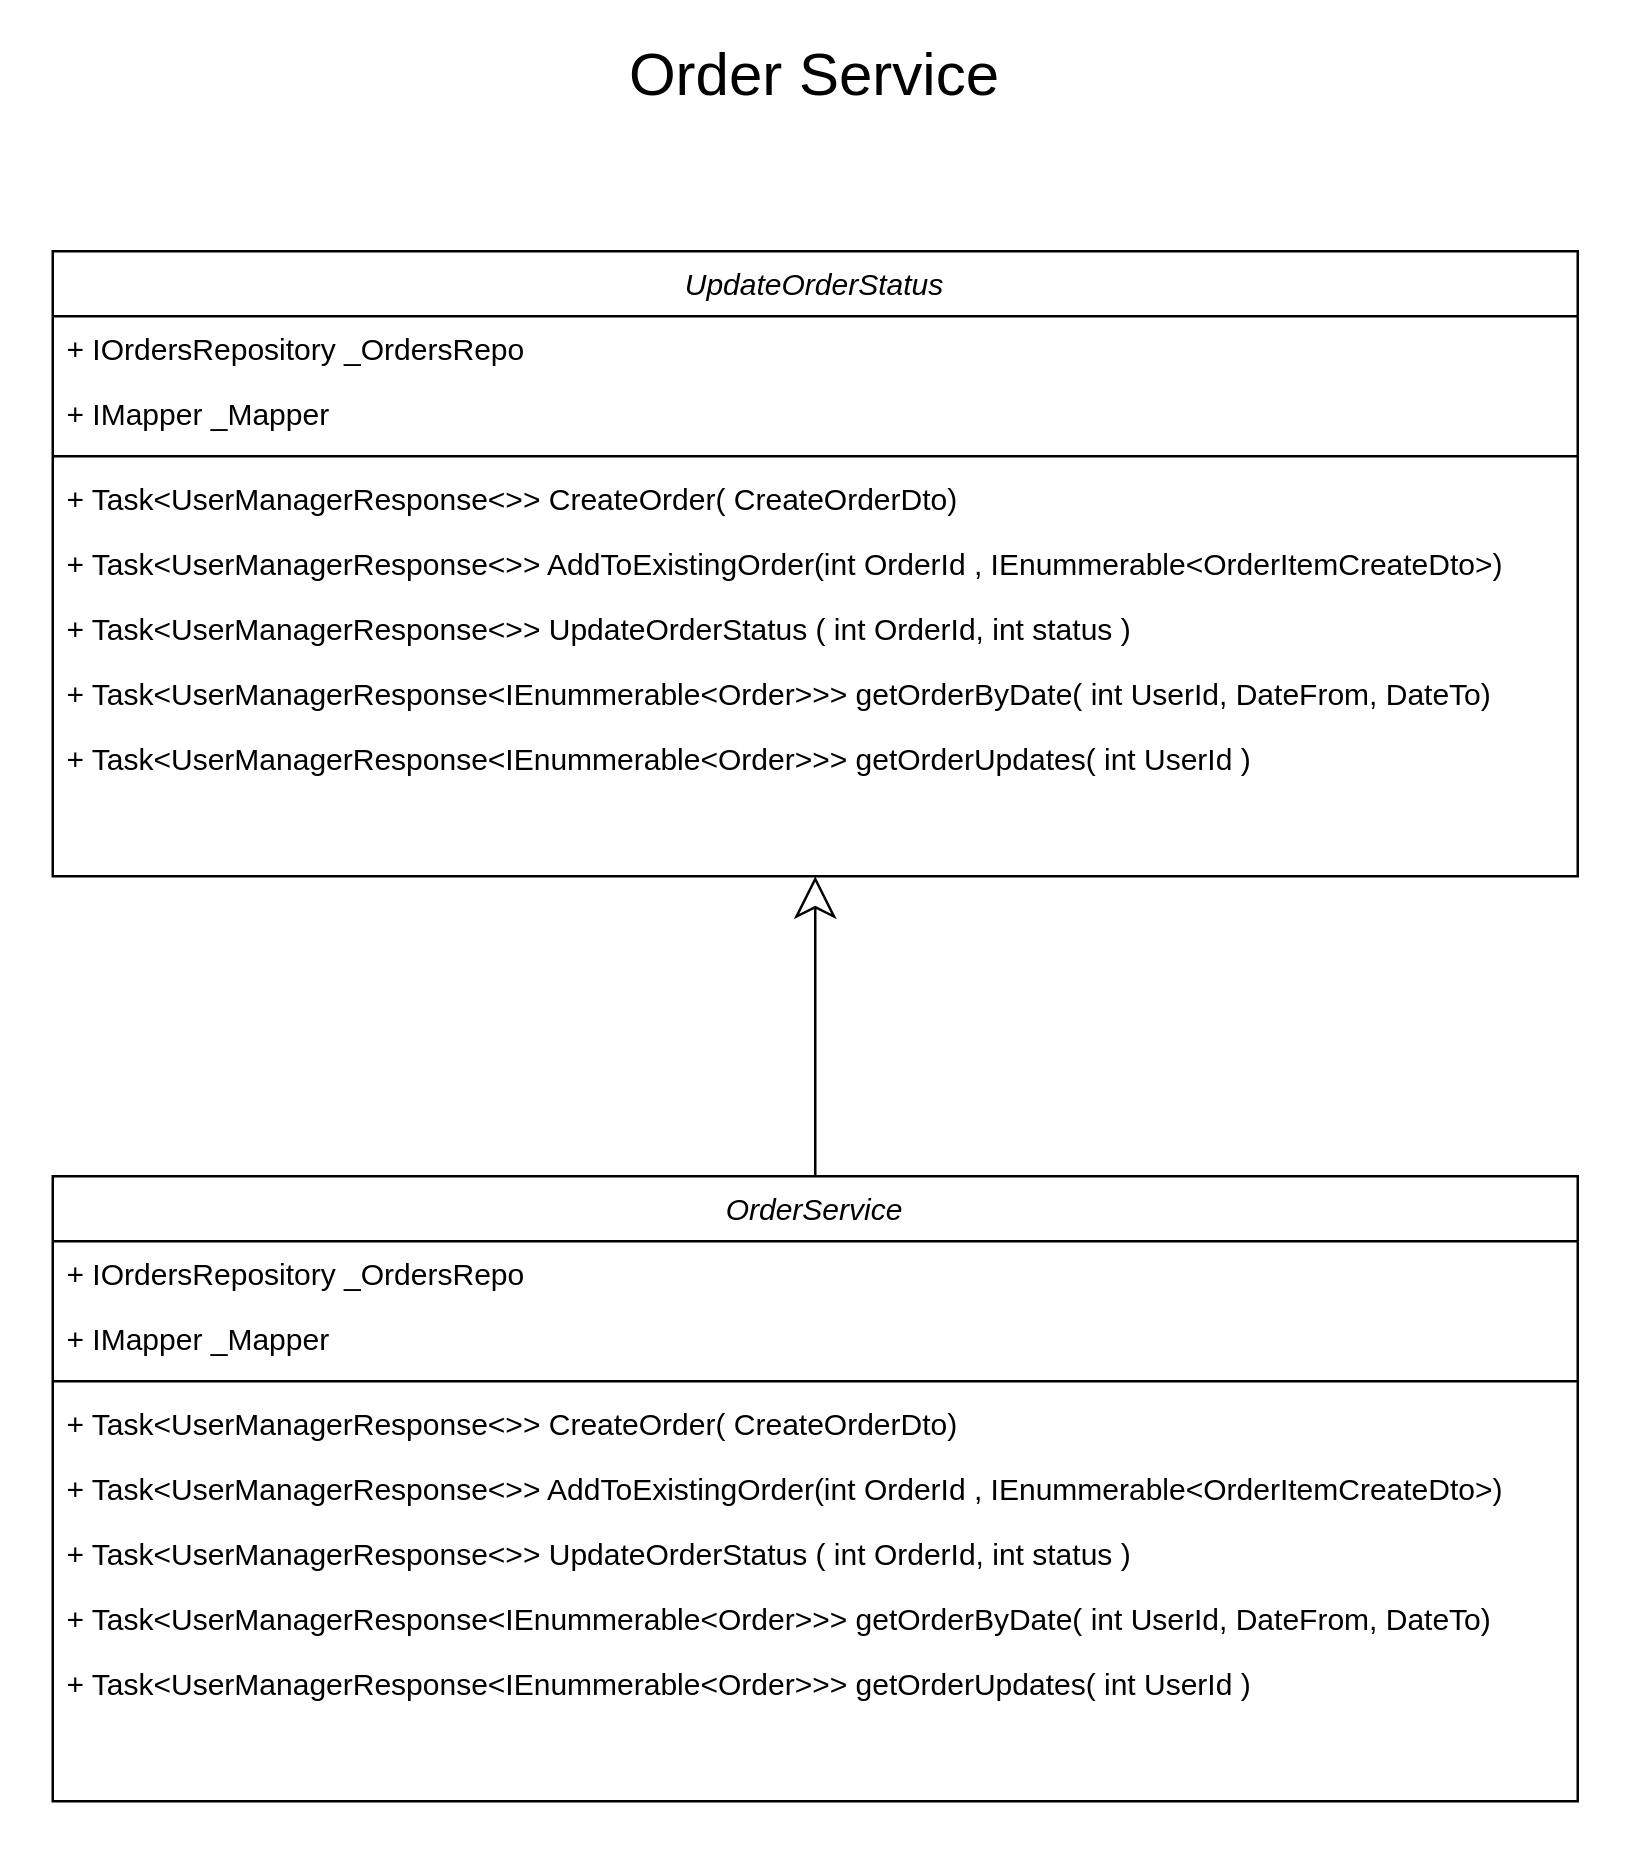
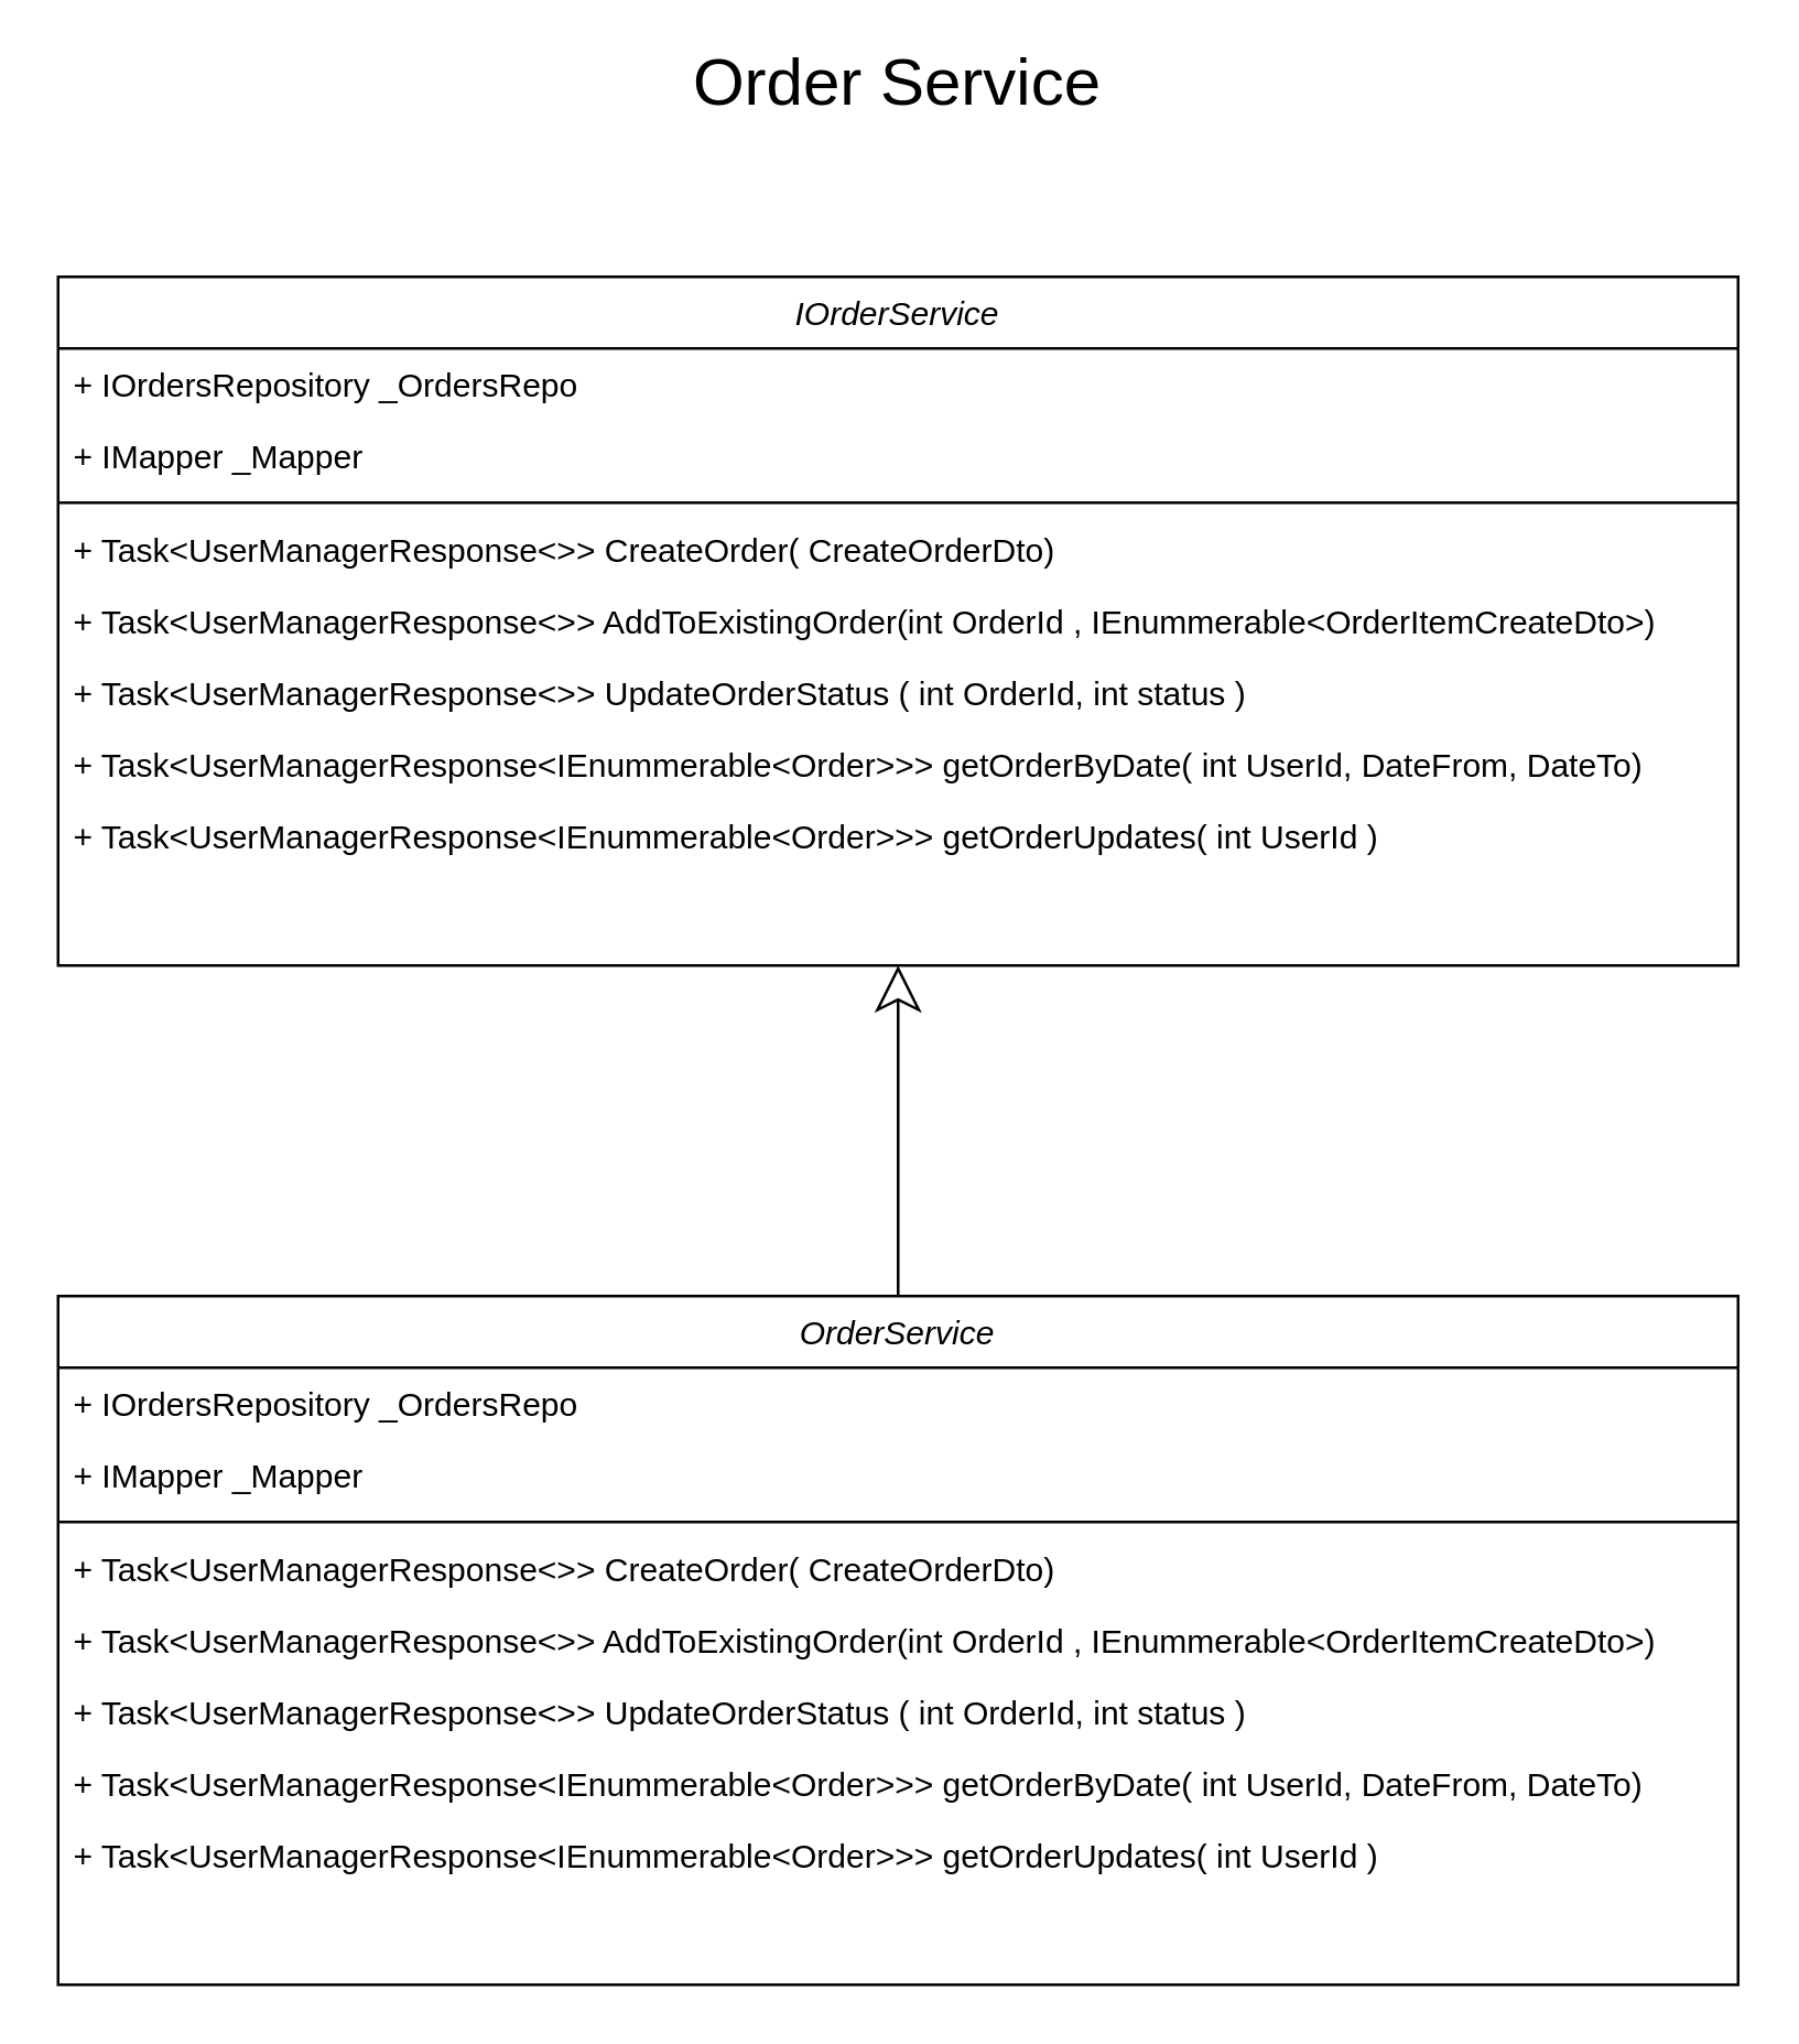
- <mxCell id="13" value="UpdateOrderStatus" style="swimlane;fontStyle=2;align=center;verticalAlign=top;childLayout=stackLayout;horizontal=1;startSize=26;horizontalStack=0;resizeParent=1;resizeLast=0;collapsible=1;marginBottom=0;rounded=0;shadow=0;strokeWidth=1;" vertex="1" parent="1"><mxGeometry x="20.5" y="100" width="610" height="250" as="geometry"><mxRectangle x="230" y="140" width="160" height="26" as="alternateBounds" /></mxGeometry></mxCell>
+ <mxCell id="13" value="IOrderService" style="swimlane;fontStyle=2;align=center;verticalAlign=top;childLayout=stackLayout;horizontal=1;startSize=26;horizontalStack=0;resizeParent=1;resizeLast=0;collapsible=1;marginBottom=0;rounded=0;shadow=0;strokeWidth=1;" vertex="1" parent="1"><mxGeometry x="20.5" y="100" width="610" height="250" as="geometry"><mxRectangle x="230" y="140" width="160" height="26" as="alternateBounds" /></mxGeometry></mxCell>
